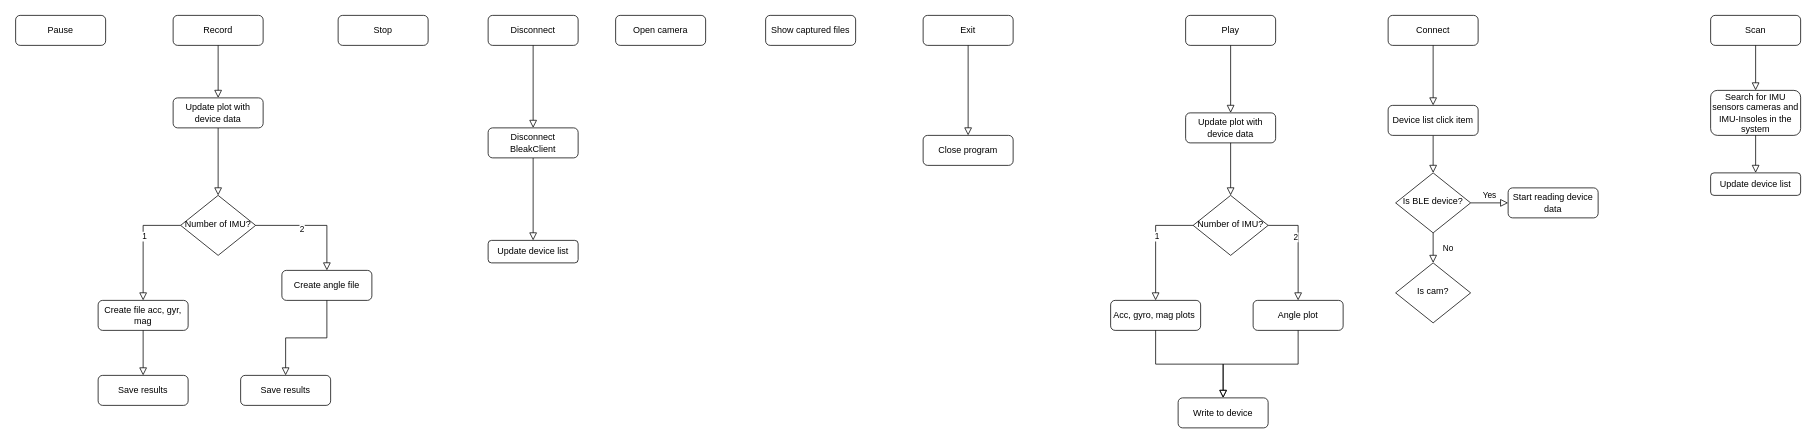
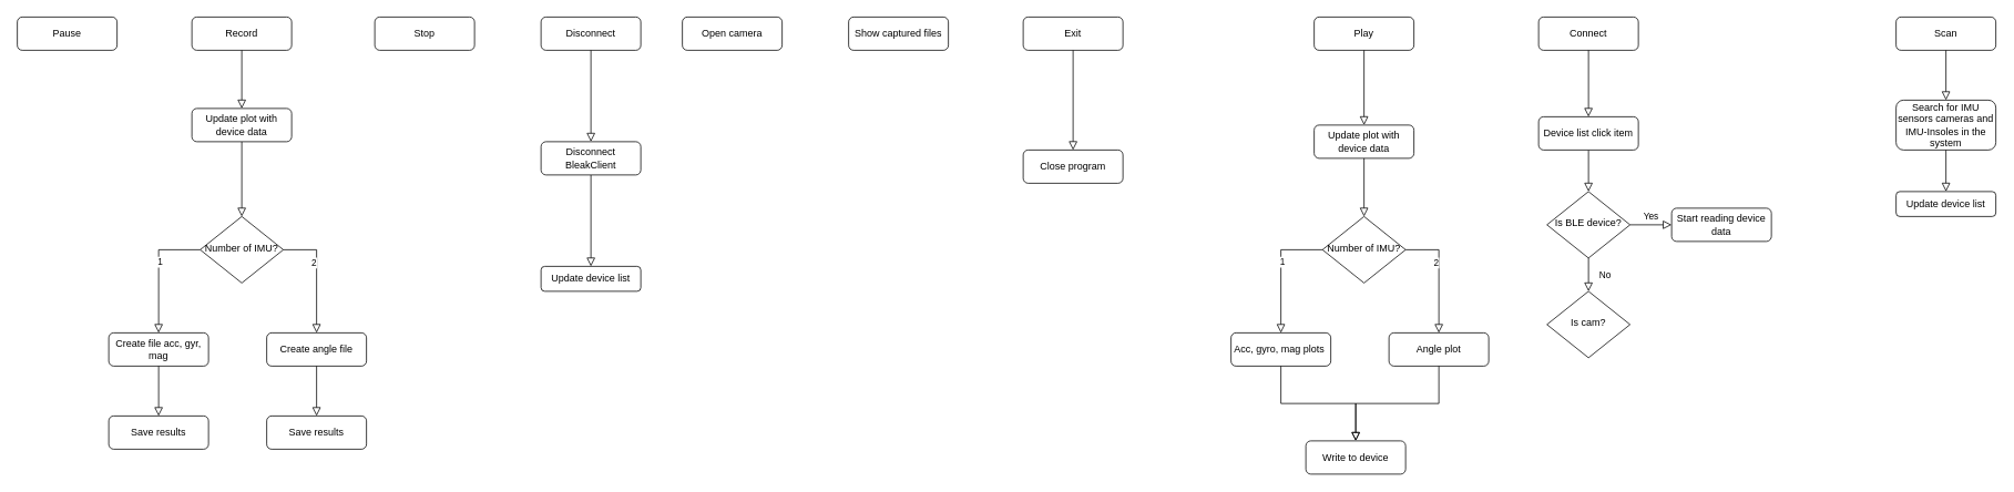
- <mxCell id="42" value="Create angle file" style="rounded=1;whiteSpace=wrap;html=1;fontSize=12;glass=0;strokeWidth=1;shadow=0;" parent="1" vertex="1"><mxGeometry x="375" y="360" width="120" height="40" as="geometry" /></mxCell>
+ <mxCell id="42" value="Create angle file" style="rounded=1;whiteSpace=wrap;html=1;fontSize=12;glass=0;strokeWidth=1;shadow=0;" parent="1" vertex="1"><mxGeometry x="320" y="400" width="120" height="40" as="geometry" /></mxCell>
